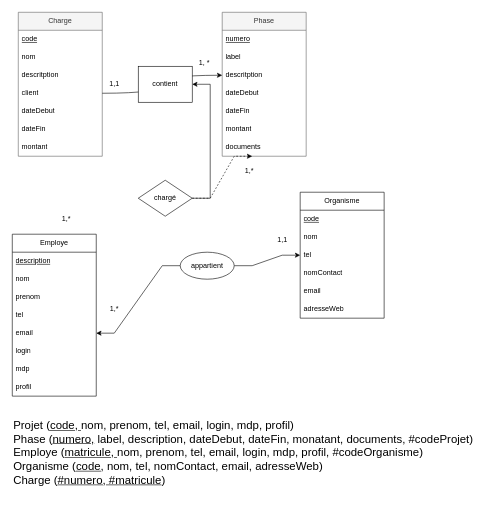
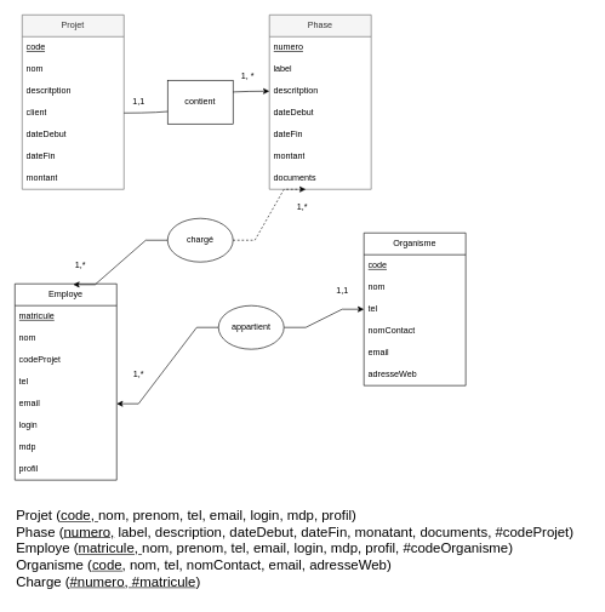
- <mxCell id="2" value="Charge" style="swimlane;fontStyle=0;childLayout=stackLayout;horizontal=1;startSize=30;horizontalStack=0;resizeParent=1;resizeParentMax=0;resizeLast=0;collapsible=1;marginBottom=0;whiteSpace=wrap;html=1;fillColor=#f5f5f5;fontColor=#333333;strokeColor=#666666;" parent="1" vertex="1"><mxGeometry x="30" y="20" width="140" height="240" as="geometry"><mxRectangle x="70" y="180" width="70" height="30" as="alternateBounds" /></mxGeometry></mxCell>
+ <mxCell id="2" value="Projet" style="swimlane;fontStyle=0;childLayout=stackLayout;horizontal=1;startSize=30;horizontalStack=0;resizeParent=1;resizeParentMax=0;resizeLast=0;collapsible=1;marginBottom=0;whiteSpace=wrap;html=1;fillColor=#f5f5f5;fontColor=#333333;strokeColor=#666666;" parent="1" vertex="1"><mxGeometry x="30" y="20" width="140" height="240" as="geometry"><mxRectangle x="70" y="180" width="70" height="30" as="alternateBounds" /></mxGeometry></mxCell>
- <mxCell id="46" style="edgeStyle=entityRelationEdgeStyle;rounded=0;orthogonalLoop=1;jettySize=auto;html=1;" parent="1" source="43" target="19" edge="1"><mxGeometry relative="1" as="geometry" /></mxCell>
+ <mxCell id="46" style="edgeStyle=entityRelationEdgeStyle;rounded=0;orthogonalLoop=1;jettySize=auto;html=1;entryX=0.573;entryY=0.004;entryDx=0;entryDy=0;entryPerimeter=0;" parent="1" source="43" target="22" edge="1"><mxGeometry relative="1" as="geometry" /></mxCell>
- <mxCell id="43" value="chargé" style="rhombus;whiteSpace=wrap;html=1;" parent="1" vertex="1"><mxGeometry x="230" y="300" width="90" height="60" as="geometry" /></mxCell>
+ <mxCell id="43" value="chargé" style="ellipse;whiteSpace=wrap;html=1;" parent="1" vertex="1"><mxGeometry x="230" y="300" width="90" height="60" as="geometry" /></mxCell>
- <mxCell id="23" value="&lt;u&gt;description&lt;/u&gt;" style="text;strokeColor=none;fillColor=none;align=left;verticalAlign=middle;spacingLeft=4;spacingRight=4;overflow=hidden;points=[[0,0.5],[1,0.5]];portConstraint=eastwest;rotatable=0;whiteSpace=wrap;html=1;" parent="22" vertex="1"><mxGeometry y="30" width="140" height="30" as="geometry" /></mxCell>
+ <mxCell id="23" value="&lt;u&gt;matricule&lt;/u&gt;" style="text;strokeColor=none;fillColor=none;align=left;verticalAlign=middle;spacingLeft=4;spacingRight=4;overflow=hidden;points=[[0,0.5],[1,0.5]];portConstraint=eastwest;rotatable=0;whiteSpace=wrap;html=1;" parent="22" vertex="1"><mxGeometry y="30" width="140" height="30" as="geometry" /></mxCell>
- <mxCell id="40" value="appartient" style="ellipse;whiteSpace=wrap;html=1;" parent="1" vertex="1"><mxGeometry x="300" y="420" width="90" height="45" as="geometry" /></mxCell>
+ <mxCell id="40" value="appartient" style="ellipse;whiteSpace=wrap;html=1;" parent="1" vertex="1"><mxGeometry x="300" y="420" width="90" height="60" as="geometry" /></mxCell>
- <mxCell id="25" value="prenom" style="text;strokeColor=none;fillColor=none;align=left;verticalAlign=middle;spacingLeft=4;spacingRight=4;overflow=hidden;points=[[0,0.5],[1,0.5]];portConstraint=eastwest;rotatable=0;whiteSpace=wrap;html=1;" parent="22" vertex="1"><mxGeometry y="90" width="140" height="30" as="geometry" /></mxCell>
+ <mxCell id="25" value="codeProjet" style="text;strokeColor=none;fillColor=none;align=left;verticalAlign=middle;spacingLeft=4;spacingRight=4;overflow=hidden;points=[[0,0.5],[1,0.5]];portConstraint=eastwest;rotatable=0;whiteSpace=wrap;html=1;" parent="22" vertex="1"><mxGeometry y="90" width="140" height="30" as="geometry" /></mxCell>
